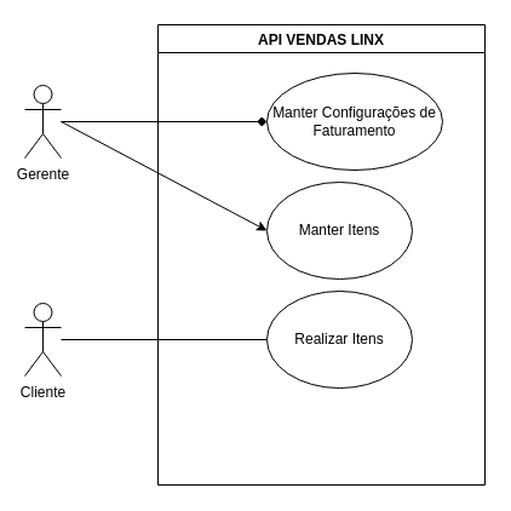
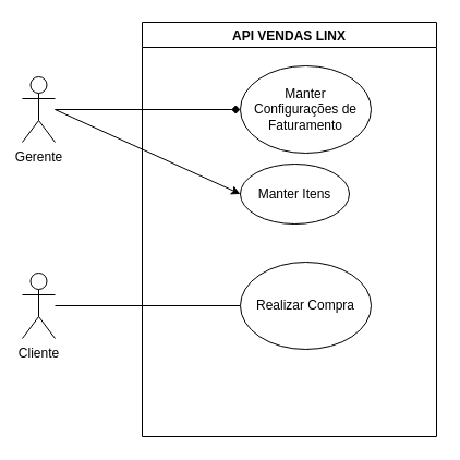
- <mxCell id="7" value="Manter Configurações de Faturamento" style="ellipse;whiteSpace=wrap;html=1;" vertex="1" parent="6"><mxGeometry x="90" y="40" width="145" height="80" as="geometry" /></mxCell>
+ <mxCell id="7" value="Manter Configurações de Faturamento" style="ellipse;whiteSpace=wrap;html=1;" vertex="1" parent="6"><mxGeometry x="90" y="40" width="120" height="80" as="geometry" /></mxCell>
- <mxCell id="9" value="Manter Itens" style="ellipse;whiteSpace=wrap;html=1;" vertex="1" parent="6"><mxGeometry x="90" y="130" width="120" height="80" as="geometry" /></mxCell>
+ <mxCell id="9" value="Manter Itens" style="ellipse;whiteSpace=wrap;html=1;" vertex="1" parent="6"><mxGeometry x="90" y="130" width="100" height="55" as="geometry" /></mxCell>
- <mxCell id="8" value="Realizar Itens" style="ellipse;whiteSpace=wrap;html=1;" vertex="1" parent="6"><mxGeometry x="90" y="220" width="120" height="80" as="geometry" /></mxCell>
+ <mxCell id="8" value="Realizar Compra" style="ellipse;whiteSpace=wrap;html=1;" vertex="1" parent="6"><mxGeometry x="90" y="220" width="120" height="80" as="geometry" /></mxCell>
